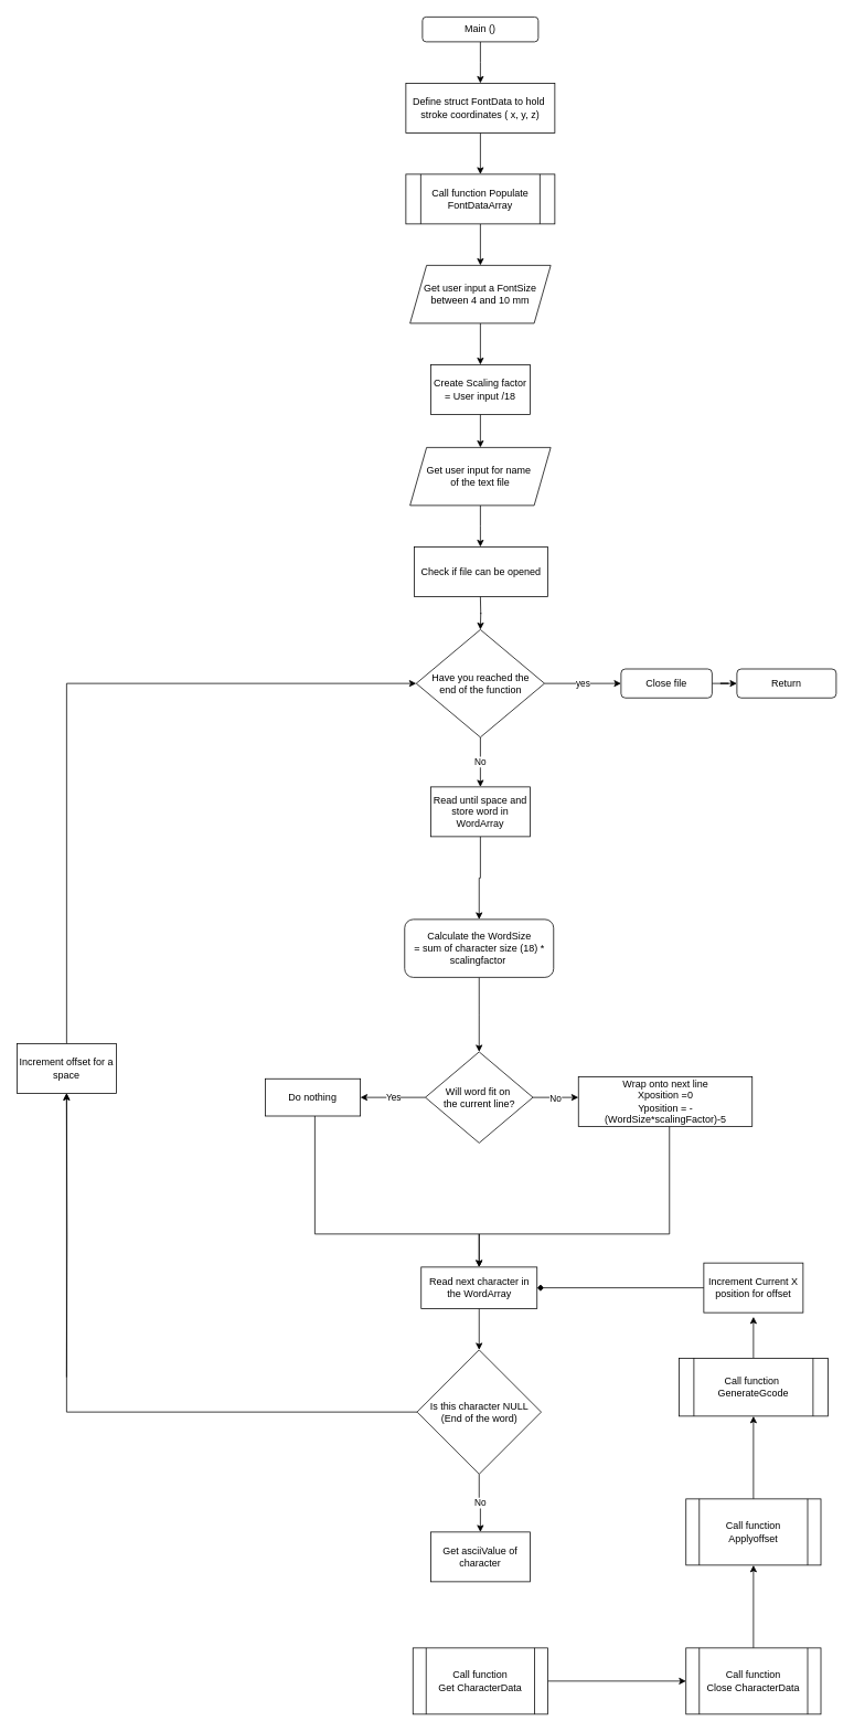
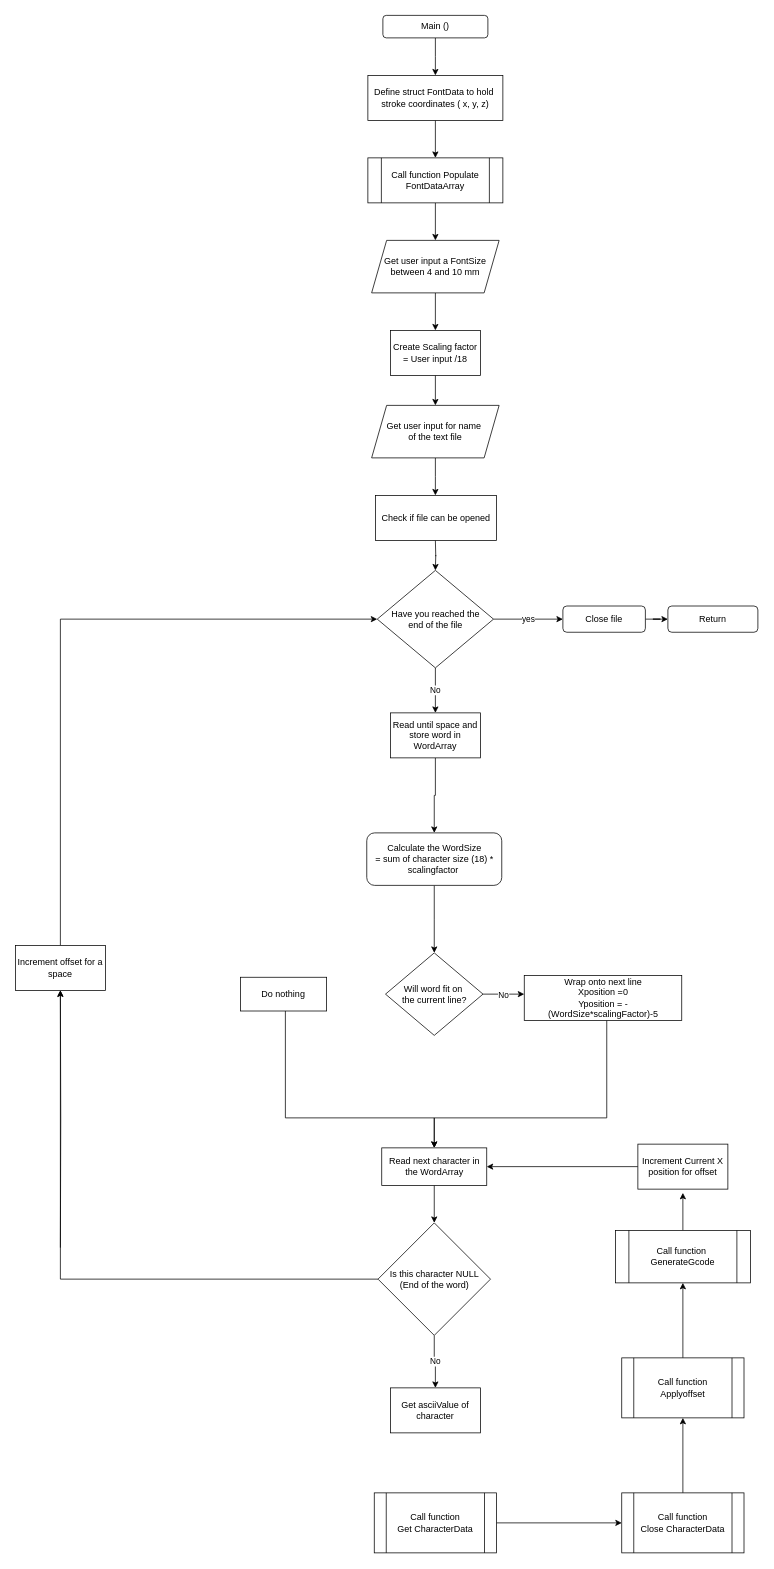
- <mxCell id="17" value="Have you reached the&lt;div&gt;end of the function&lt;/div&gt;" style="rhombus;whiteSpace=wrap;html=1;" parent="1" vertex="1"><mxGeometry x="502.5" y="760" width="155" height="130" as="geometry" /></mxCell>
+ <mxCell id="17" value="Have you reached the&lt;div&gt;end of the file&lt;/div&gt;" style="rhombus;whiteSpace=wrap;html=1;" parent="1" vertex="1"><mxGeometry x="502.5" y="760" width="155" height="130" as="geometry" /></mxCell>
- <mxCell id="26" value="Yes" style="edgeStyle=orthogonalEdgeStyle;rounded=0;orthogonalLoop=1;jettySize=auto;html=1;exitX=0;exitY=0.5;exitDx=0;exitDy=0;" parent="1" source="27" target="31" edge="1"><mxGeometry relative="1" as="geometry"><mxPoint x="448.5" y="1325.238" as="targetPoint" /></mxGeometry></mxCell>
- <mxCell id="44" style="edgeStyle=orthogonalEdgeStyle;rounded=0;orthogonalLoop=1;jettySize=auto;html=1;entryX=1;entryY=0.5;entryDx=0;entryDy=0;endArrow=diamond;" parent="1" source="45" target="37" edge="1"><mxGeometry relative="1" as="geometry" /></mxCell>
+ <mxCell id="44" style="edgeStyle=orthogonalEdgeStyle;rounded=0;orthogonalLoop=1;jettySize=auto;html=1;entryX=1;entryY=0.5;entryDx=0;entryDy=0;" parent="1" source="45" target="37" edge="1"><mxGeometry relative="1" as="geometry" /></mxCell>
